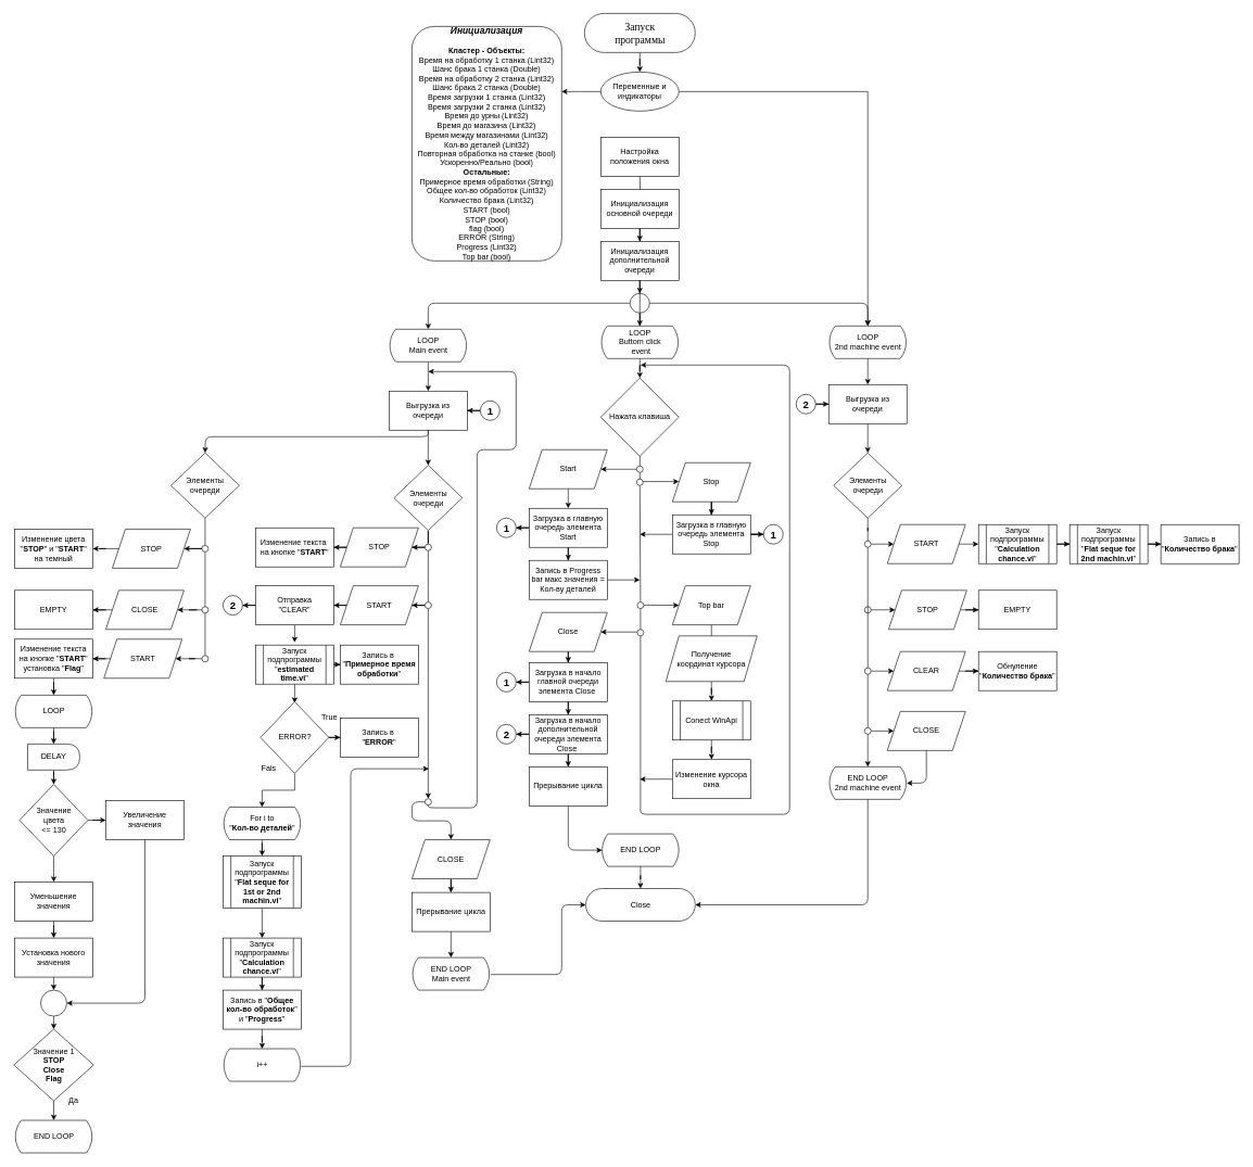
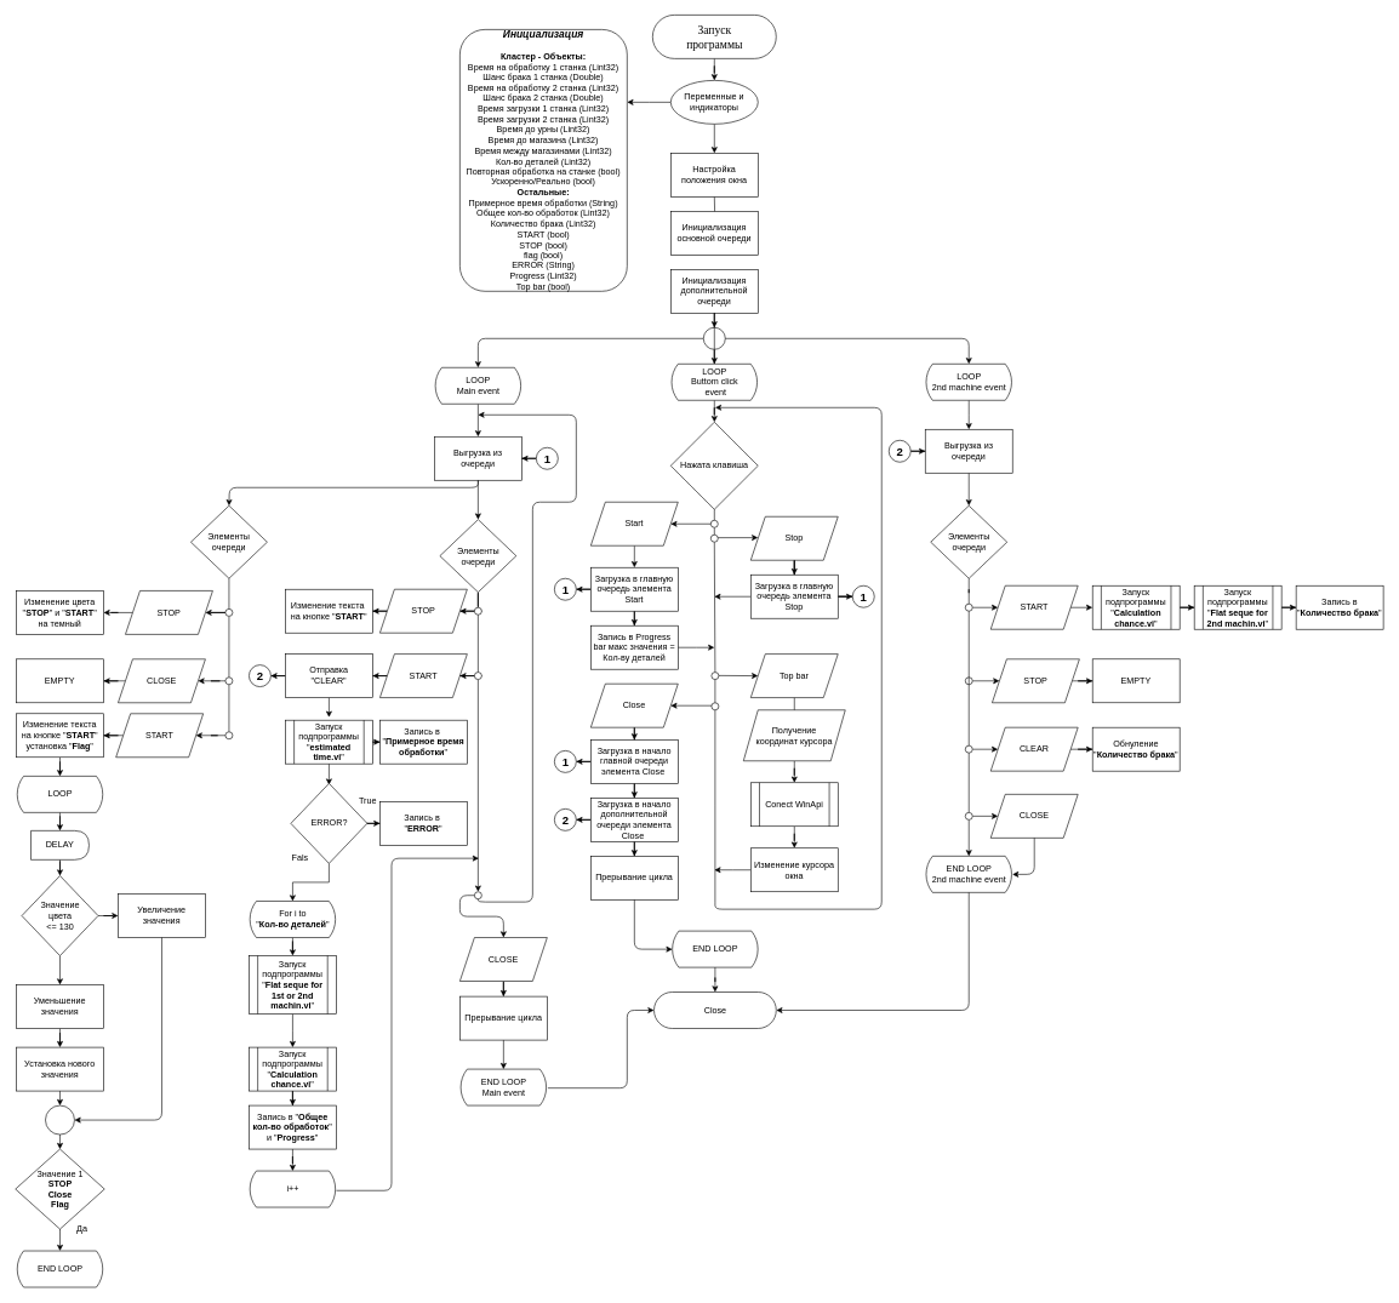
- <mxCell id="59" value="" style="edgeStyle=orthogonalEdgeStyle;rounded=0;orthogonalLoop=1;jettySize=auto;html=1;" parent="1" source="61" target="41" edge="1"><mxGeometry relative="1" as="geometry" /></mxCell>
+ <mxCell id="59" value="" style="edgeStyle=orthogonalEdgeStyle;rounded=0;orthogonalLoop=1;jettySize=auto;html=1;" parent="1" source="61" target="57" edge="1"><mxGeometry relative="1" as="geometry" /></mxCell>
- <mxCell id="3" value="" style="edgeStyle=orthogonalEdgeStyle;rounded=0;orthogonalLoop=1;jettySize=auto;html=1;" parent="1" source="4" target="6" edge="1"><mxGeometry relative="1" as="geometry" /></mxCell>
